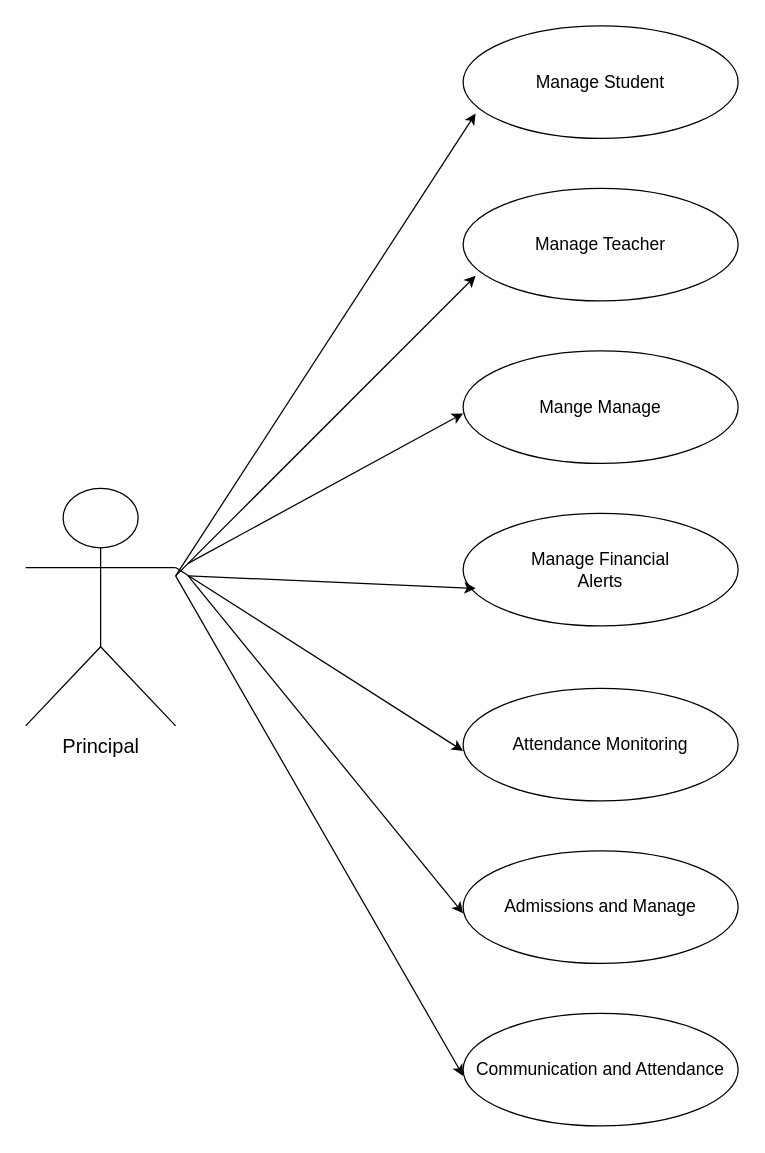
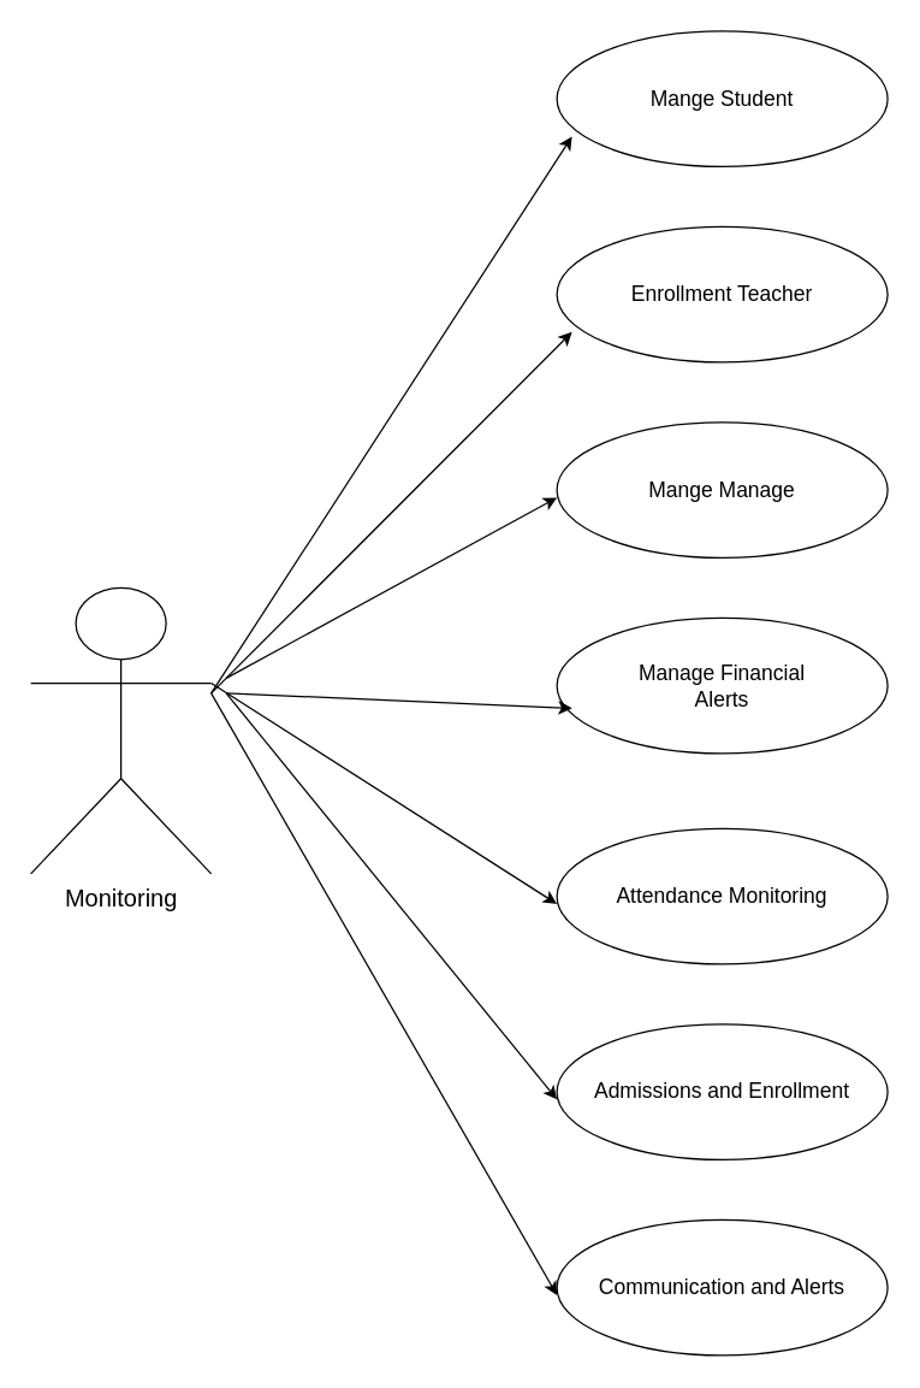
- <mxCell id="3" value="&lt;font style=&quot;font-size: 14px;&quot;&gt;Manage Student&lt;/font&gt;" style="ellipse;whiteSpace=wrap;html=1;" vertex="1" parent="1"><mxGeometry x="370" y="20" width="220" height="90" as="geometry" /></mxCell>
+ <mxCell id="3" value="&lt;font style=&quot;font-size: 14px;&quot;&gt;Mange Student&lt;/font&gt;" style="ellipse;whiteSpace=wrap;html=1;" vertex="1" parent="1"><mxGeometry x="370" y="20" width="220" height="90" as="geometry" /></mxCell>
- <mxCell id="9" value="&lt;font style=&quot;font-size: 14px;&quot;&gt;Manage Teacher&lt;/font&gt;" style="ellipse;whiteSpace=wrap;html=1;" vertex="1" parent="1"><mxGeometry x="370" y="150" width="220" height="90" as="geometry" /></mxCell>
+ <mxCell id="9" value="&lt;font style=&quot;font-size: 14px;&quot;&gt;Enrollment Teacher&lt;/font&gt;" style="ellipse;whiteSpace=wrap;html=1;" vertex="1" parent="1"><mxGeometry x="370" y="150" width="220" height="90" as="geometry" /></mxCell>
- <mxCell id="2" value="&lt;font style=&quot;font-size: 16px;&quot;&gt;Principal&lt;/font&gt;" style="shape=umlActor;verticalLabelPosition=bottom;verticalAlign=top;html=1;outlineConnect=0;" vertex="1" parent="1"><mxGeometry x="20" y="390" width="120" height="190" as="geometry" /></mxCell>
+ <mxCell id="2" value="&lt;font style=&quot;font-size: 16px;&quot;&gt;Monitoring&lt;/font&gt;" style="shape=umlActor;verticalLabelPosition=bottom;verticalAlign=top;html=1;outlineConnect=0;" vertex="1" parent="1"><mxGeometry x="20" y="390" width="120" height="190" as="geometry" /></mxCell>
- <mxCell id="4" value="&lt;div&gt;&lt;br&gt;&lt;/div&gt;&lt;div style=&quot;font-size: 14px;&quot;&gt;&lt;font style=&quot;font-size: 14px;&quot;&gt;Admissions and Manage&lt;/font&gt;&lt;/div&gt;&lt;div style=&quot;font-size: 14px;&quot;&gt;&lt;br&gt;&lt;/div&gt;" style="ellipse;whiteSpace=wrap;html=1;" vertex="1" parent="1"><mxGeometry x="370" y="680" width="220" height="90" as="geometry" /></mxCell>
+ <mxCell id="4" value="&lt;div&gt;&lt;br&gt;&lt;/div&gt;&lt;div style=&quot;font-size: 14px;&quot;&gt;&lt;font style=&quot;font-size: 14px;&quot;&gt;Admissions and Enrollment&lt;/font&gt;&lt;/div&gt;&lt;div style=&quot;font-size: 14px;&quot;&gt;&lt;br&gt;&lt;/div&gt;" style="ellipse;whiteSpace=wrap;html=1;" vertex="1" parent="1"><mxGeometry x="370" y="680" width="220" height="90" as="geometry" /></mxCell>
- <mxCell id="5" value="&lt;div&gt;&lt;font style=&quot;font-size: 14px;&quot;&gt;Communication and Attendance&lt;/font&gt;&lt;/div&gt;" style="ellipse;whiteSpace=wrap;html=1;" vertex="1" parent="1"><mxGeometry x="370" y="810" width="220" height="90" as="geometry" /></mxCell>
+ <mxCell id="5" value="&lt;div&gt;&lt;font style=&quot;font-size: 14px;&quot;&gt;Communication and Alerts&lt;/font&gt;&lt;/div&gt;" style="ellipse;whiteSpace=wrap;html=1;" vertex="1" parent="1"><mxGeometry x="370" y="810" width="220" height="90" as="geometry" /></mxCell>
